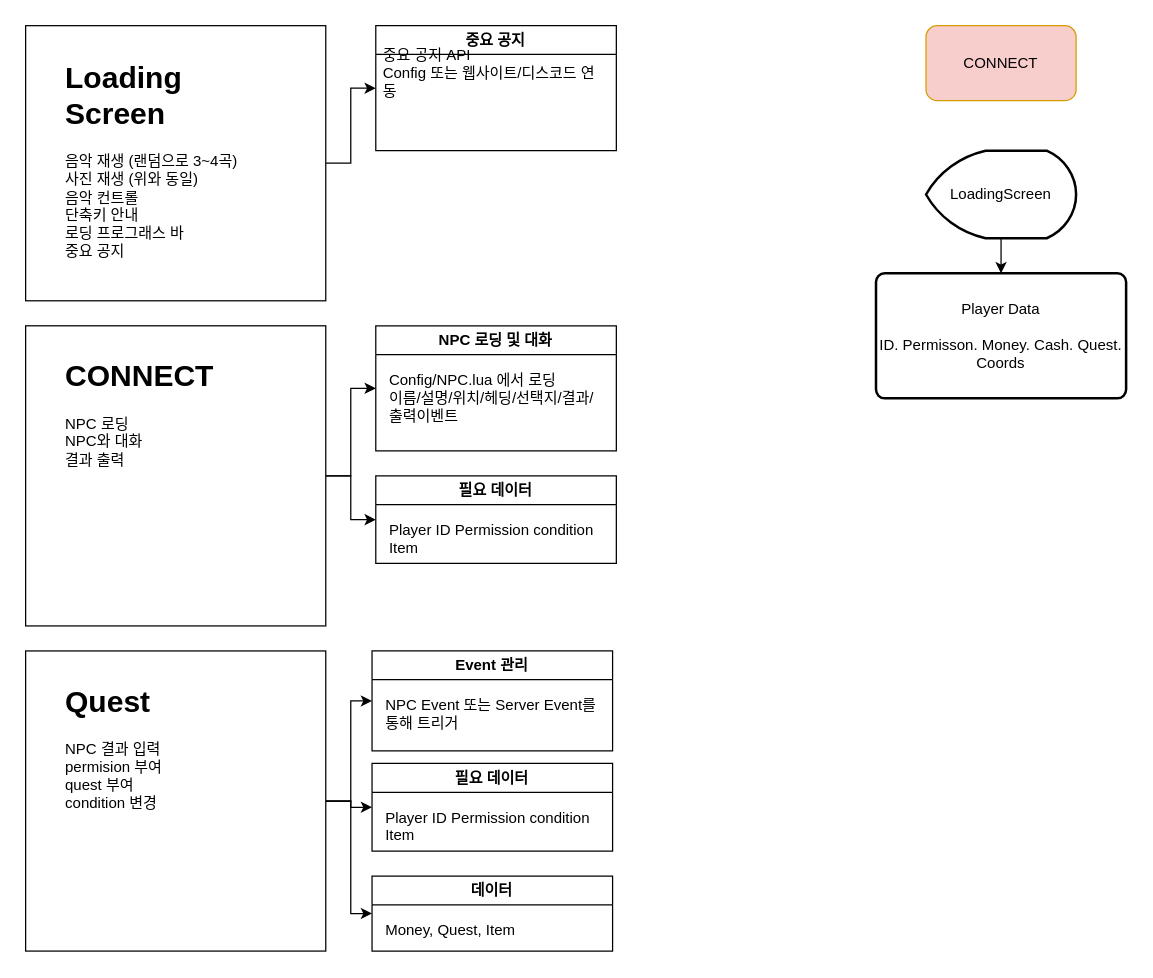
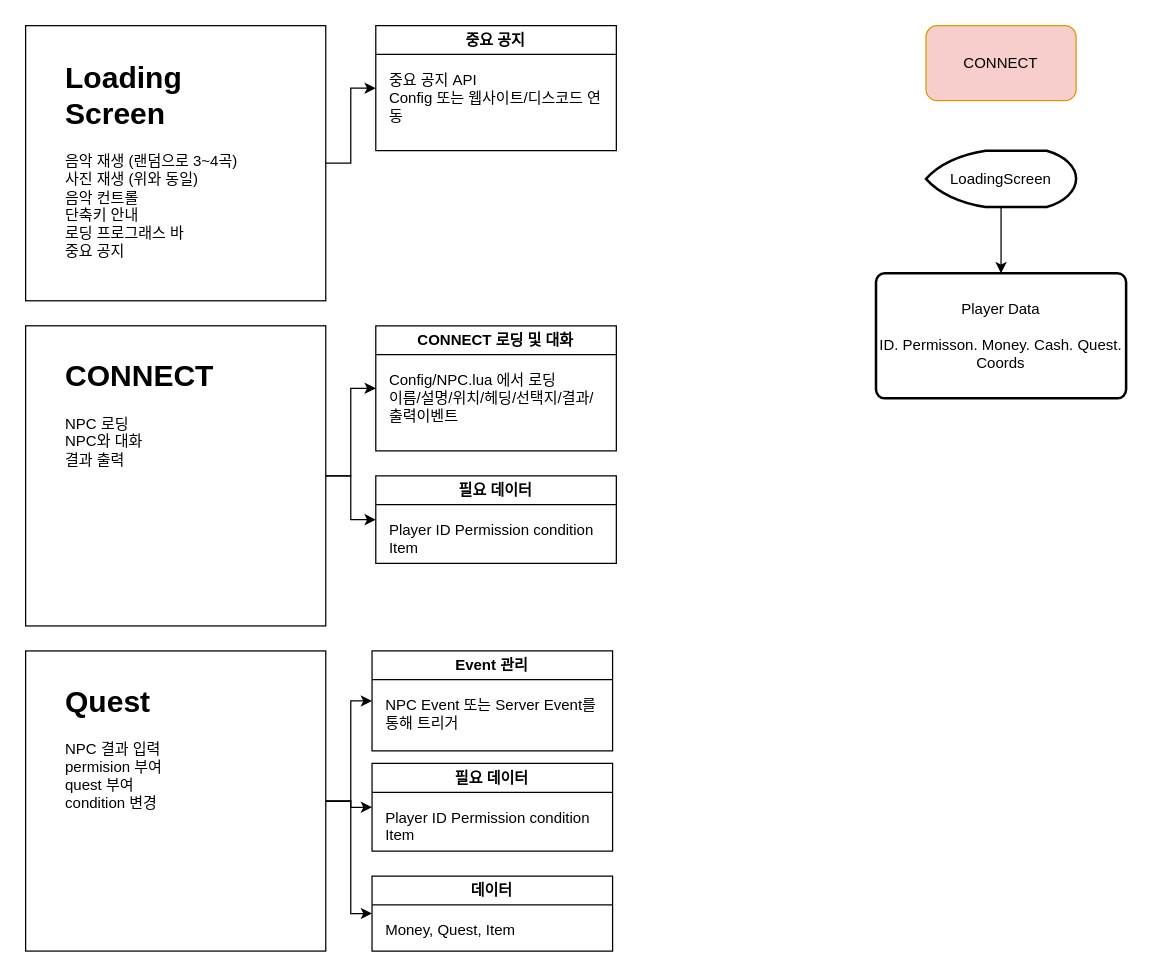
- <mxCell id="3" value="&lt;div style=&quot;&quot;&gt;중요 공지 API&lt;/div&gt;&lt;div style=&quot;&quot;&gt;Config 또는 웹사이트/디스코드 연동&lt;/div&gt;" style="text;html=1;strokeColor=none;fillColor=none;align=left;verticalAlign=top;whiteSpace=wrap;rounded=0;" parent="2" vertex="1"><mxGeometry x="4.18" y="10" width="174" height="60" as="geometry" /></mxCell>
+ <mxCell id="3" value="&lt;div style=&quot;&quot;&gt;중요 공지 API&lt;/div&gt;&lt;div style=&quot;&quot;&gt;Config 또는 웹사이트/디스코드 연동&lt;/div&gt;" style="text;html=1;strokeColor=none;fillColor=none;align=left;verticalAlign=top;whiteSpace=wrap;rounded=0;" parent="2" vertex="1"><mxGeometry x="9.18" y="30" width="174" height="60" as="geometry" /></mxCell>
- <mxCell id="17" value="LoadingScreen" style="strokeWidth=2;html=1;shape=mxgraph.flowchart.display;whiteSpace=wrap;" parent="1" vertex="1"><mxGeometry x="740" y="120" width="120" height="70" as="geometry" /></mxCell>
+ <mxCell id="17" value="LoadingScreen" style="strokeWidth=2;html=1;shape=mxgraph.flowchart.display;whiteSpace=wrap;" parent="1" vertex="1"><mxGeometry x="740" y="120" width="120" height="45" as="geometry" /></mxCell>
- <mxCell id="11" value="NPC 로딩 및 대화" style="swimlane;whiteSpace=wrap;html=1;" parent="1" vertex="1"><mxGeometry x="300" y="260" width="192.36" height="100" as="geometry" /></mxCell>
+ <mxCell id="11" value="CONNECT 로딩 및 대화" style="swimlane;whiteSpace=wrap;html=1;" parent="1" vertex="1"><mxGeometry x="300" y="260" width="192.36" height="100" as="geometry" /></mxCell>
